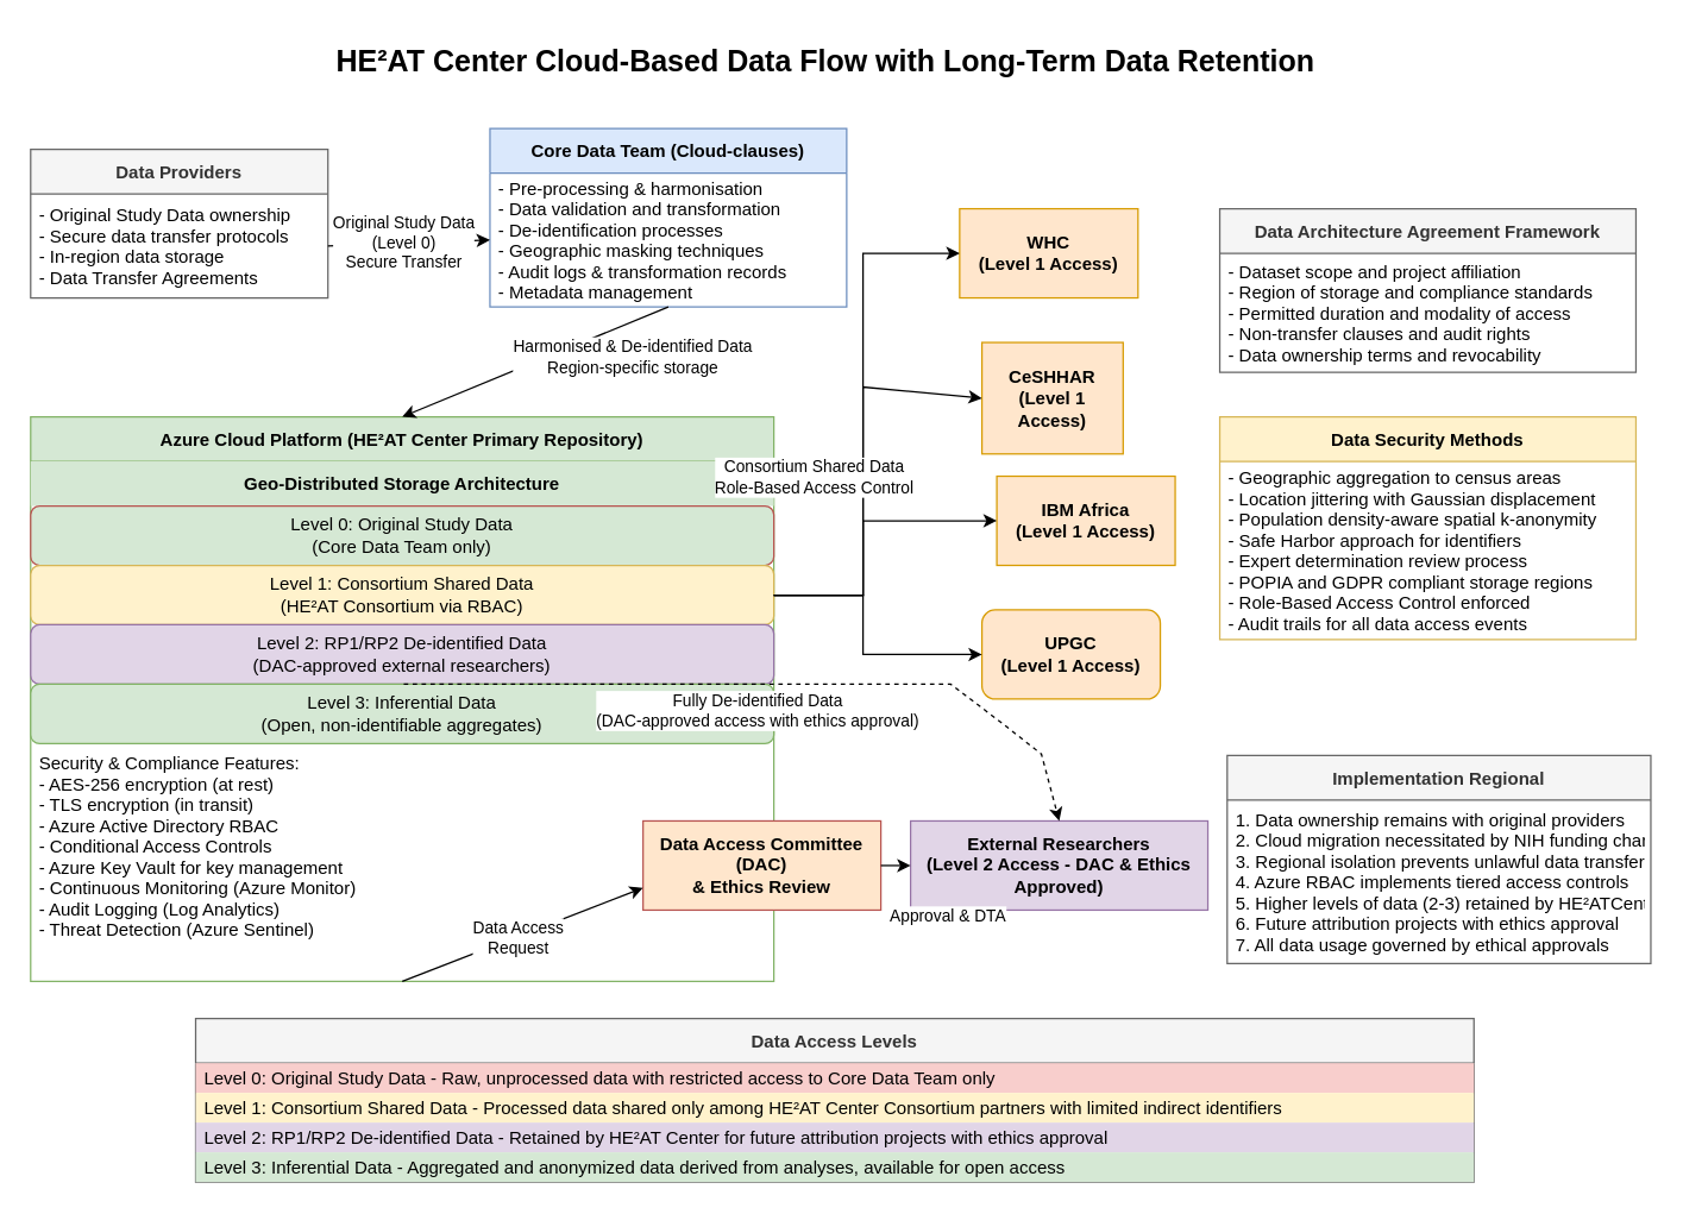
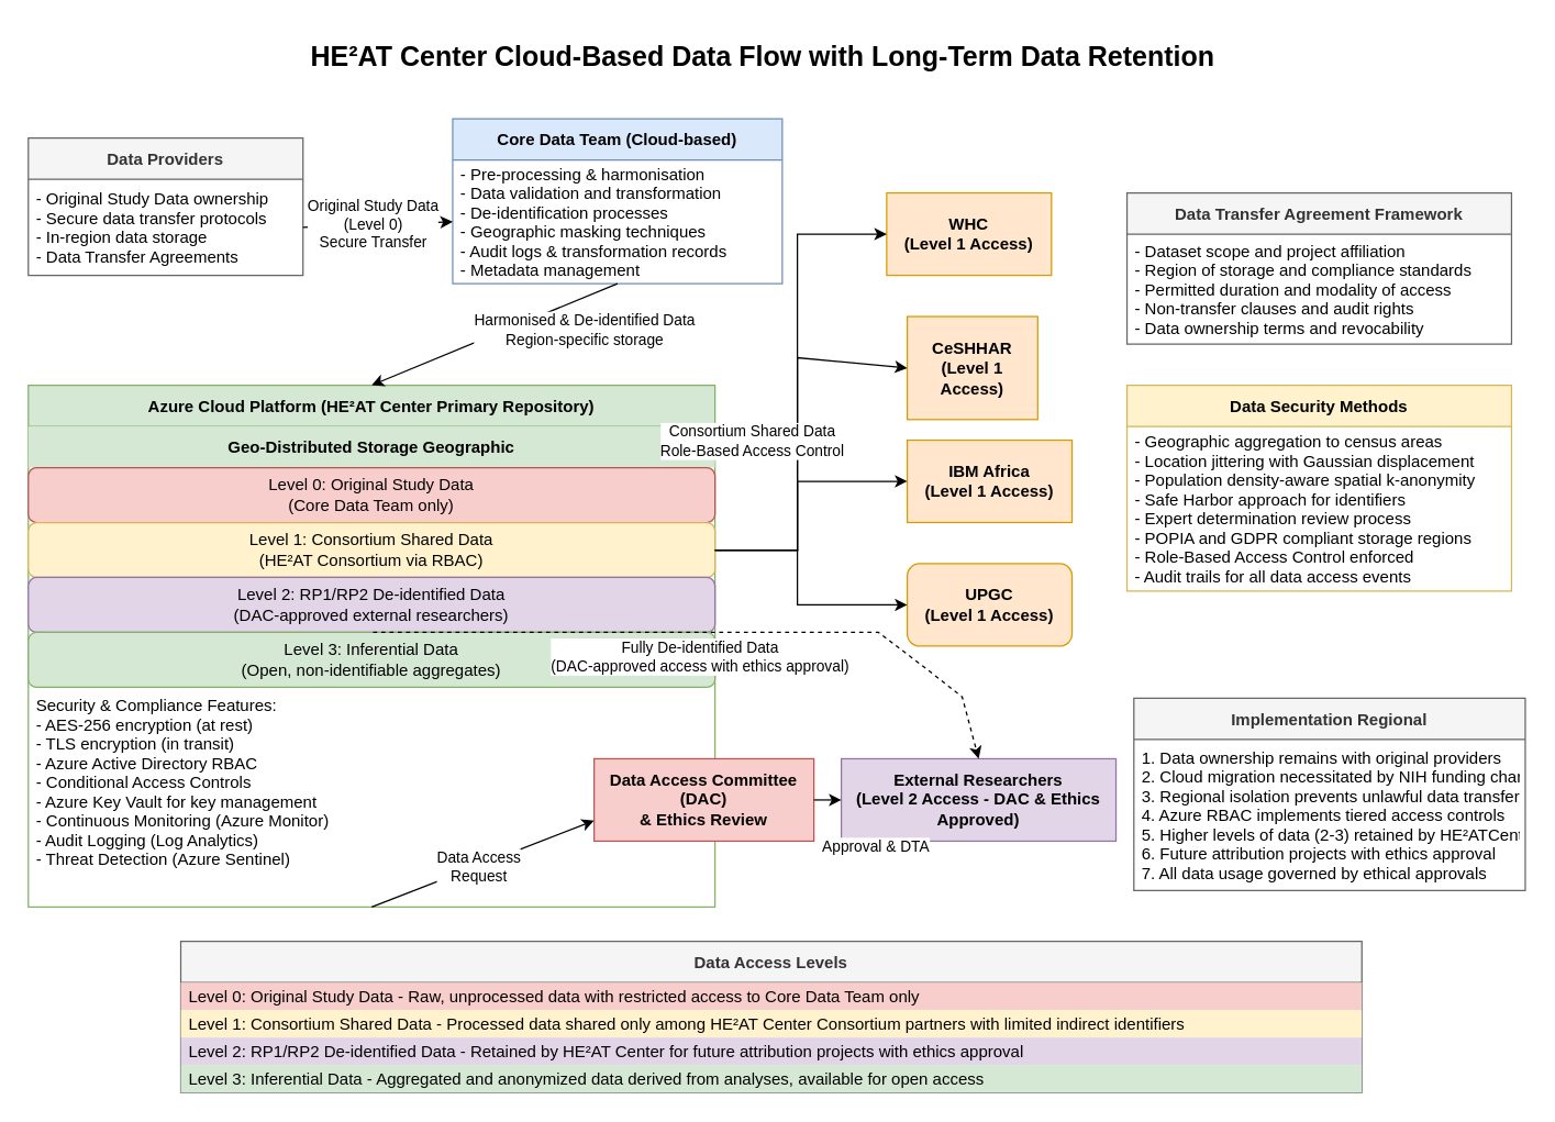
- <mxCell id="5" value="Core Data Team (Cloud-clauses)" style="swimlane;fontStyle=1;childLayout=stackLayout;horizontal=1;startSize=30;horizontalStack=0;resizeParent=1;resizeParentMax=0;resizeLast=0;collapsible=1;marginBottom=0;fillColor=#dae8fc;strokeColor=#6c8ebf;fontColor=#000000;" parent="1" vertex="1"><mxGeometry x="329" y="86" width="240" height="120" as="geometry" /></mxCell>
+ <mxCell id="5" value="Core Data Team (Cloud-based)" style="swimlane;fontStyle=1;childLayout=stackLayout;horizontal=1;startSize=30;horizontalStack=0;resizeParent=1;resizeParentMax=0;resizeLast=0;collapsible=1;marginBottom=0;fillColor=#dae8fc;strokeColor=#6c8ebf;fontColor=#000000;" parent="1" vertex="1"><mxGeometry x="329" y="86" width="240" height="120" as="geometry" /></mxCell>
- <mxCell id="22" value="Data Architecture Agreement Framework" style="swimlane;fontStyle=1;childLayout=stackLayout;horizontal=1;startSize=30;horizontalStack=0;resizeParent=1;resizeParentMax=0;resizeLast=0;collapsible=1;marginBottom=0;fillColor=#f5f5f5;strokeColor=#666666;fontColor=#333333;" parent="1" vertex="1"><mxGeometry x="820" y="140" width="280" height="110" as="geometry" /></mxCell>
+ <mxCell id="22" value="Data Transfer Agreement Framework" style="swimlane;fontStyle=1;childLayout=stackLayout;horizontal=1;startSize=30;horizontalStack=0;resizeParent=1;resizeParentMax=0;resizeLast=0;collapsible=1;marginBottom=0;fillColor=#f5f5f5;strokeColor=#666666;fontColor=#333333;" parent="1" vertex="1"><mxGeometry x="820" y="140" width="280" height="110" as="geometry" /></mxCell>
- <mxCell id="8" value="Geo-Distributed Storage Architecture" style="text;strokeColor=none;fillColor=#d5e8d4;align=center;verticalAlign=middle;spacingLeft=4;spacingRight=4;overflow=hidden;points=[[0,0.5],[1,0.5]];portConstraint=eastwest;rotatable=0;fontStyle=1;fontColor=#000000;" parent="7" vertex="1"><mxGeometry y="30" width="500" height="30" as="geometry" /></mxCell>
+ <mxCell id="8" value="Geo-Distributed Storage Geographic" style="text;strokeColor=none;fillColor=#d5e8d4;align=center;verticalAlign=middle;spacingLeft=4;spacingRight=4;overflow=hidden;points=[[0,0.5],[1,0.5]];portConstraint=eastwest;rotatable=0;fontStyle=1;fontColor=#000000;" parent="7" vertex="1"><mxGeometry y="30" width="500" height="30" as="geometry" /></mxCell>
- <mxCell id="16" value="IBM Africa&#10;(Level 1 Access)" style="rounded=0;whiteSpace=wrap;html=1;fillColor=#ffe6cc;strokeColor=#d79b00;fontStyle=1;fontColor=#000000;" parent="1" vertex="1"><mxGeometry x="670" y="320" width="120" height="60" as="geometry" /></mxCell>
+ <mxCell id="16" value="IBM Africa&#10;(Level 1 Access)" style="rounded=0;whiteSpace=wrap;html=1;fillColor=#ffe6cc;strokeColor=#d79b00;fontStyle=1;fontColor=#000000;" parent="1" vertex="1"><mxGeometry x="660" y="320" width="120" height="60" as="geometry" /></mxCell>
- <mxCell id="9" value="Level 0: Original Study Data&#10;(Core Data Team only)" style="rounded=1;whiteSpace=wrap;html=1;fillColor=#d5e8d4;strokeColor=#b85450;align=center;fontColor=#000000;" parent="7" vertex="1"><mxGeometry y="60" width="500" height="40" as="geometry" /></mxCell>
+ <mxCell id="9" value="Level 0: Original Study Data&#10;(Core Data Team only)" style="rounded=1;whiteSpace=wrap;html=1;fillColor=#f8cecc;strokeColor=#b85450;align=center;fontColor=#000000;" parent="7" vertex="1"><mxGeometry y="60" width="500" height="40" as="geometry" /></mxCell>
- <mxCell id="19" value="Data Access Committee (DAC)&#10;&amp;amp; Ethics Review" style="rounded=0;whiteSpace=wrap;html=1;fillColor=#ffe6cc;strokeColor=#b85450;fontStyle=1;fontColor=#000000;" parent="1" vertex="1"><mxGeometry x="432" y="552" width="160" height="60" as="geometry" /></mxCell>
+ <mxCell id="19" value="Data Access Committee (DAC)&#10;&amp;amp; Ethics Review" style="rounded=0;whiteSpace=wrap;html=1;fillColor=#f8cecc;strokeColor=#b85450;fontStyle=1;fontColor=#000000;" parent="1" vertex="1"><mxGeometry x="432" y="552" width="160" height="60" as="geometry" /></mxCell>
